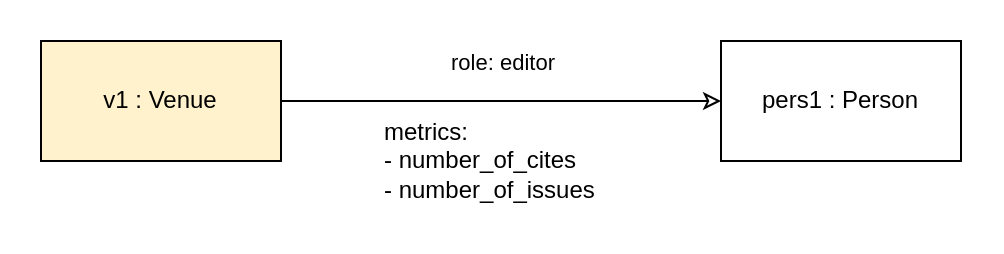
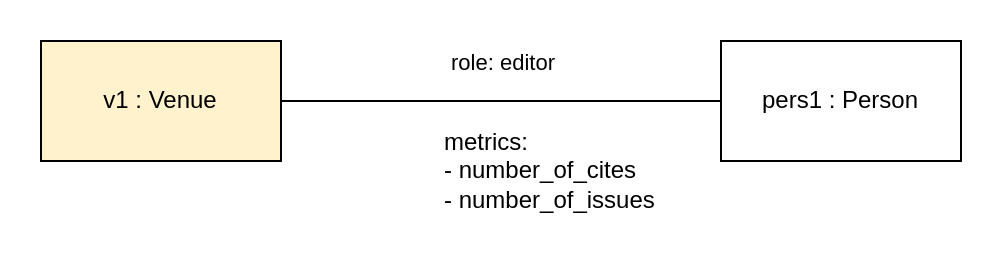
- <mxCell id="4" value="" style="endArrow=classic;html=1;exitX=1;exitY=0.5;exitDx=0;exitDy=0;entryX=0;entryY=0.5;entryDx=0;entryDy=0;endFill=0;" parent="1" source="2" target="3" edge="1"><mxGeometry width="50" height="50" relative="1" as="geometry"><mxPoint x="290" y="80" as="sourcePoint" /><mxPoint x="260" y="160" as="targetPoint" /></mxGeometry></mxCell>
+ <mxCell id="4" value="" style="endArrow=none;html=1;exitX=1;exitY=0.5;exitDx=0;exitDy=0;entryX=0;entryY=0.5;entryDx=0;entryDy=0;endFill=0;" parent="1" source="2" target="3" edge="1"><mxGeometry width="50" height="50" relative="1" as="geometry"><mxPoint x="290" y="80" as="sourcePoint" /><mxPoint x="260" y="160" as="targetPoint" /></mxGeometry></mxCell>
- <mxCell id="6" value="metrics:&lt;br&gt;- number_of_cites&lt;br&gt;- number_of_issues" style="text;html=1;align=left;verticalAlign=middle;resizable=0;points=[];autosize=1;strokeColor=none;" vertex="1" parent="1"><mxGeometry x="190" y="55" width="120" height="50" as="geometry" /></mxCell>
+ <mxCell id="6" value="metrics:&lt;br&gt;- number_of_cites&lt;br&gt;- number_of_issues" style="text;html=1;align=left;verticalAlign=middle;resizable=0;points=[];autosize=1;strokeColor=none;" vertex="1" parent="1"><mxGeometry x="220" y="60" width="120" height="50" as="geometry" /></mxCell>
